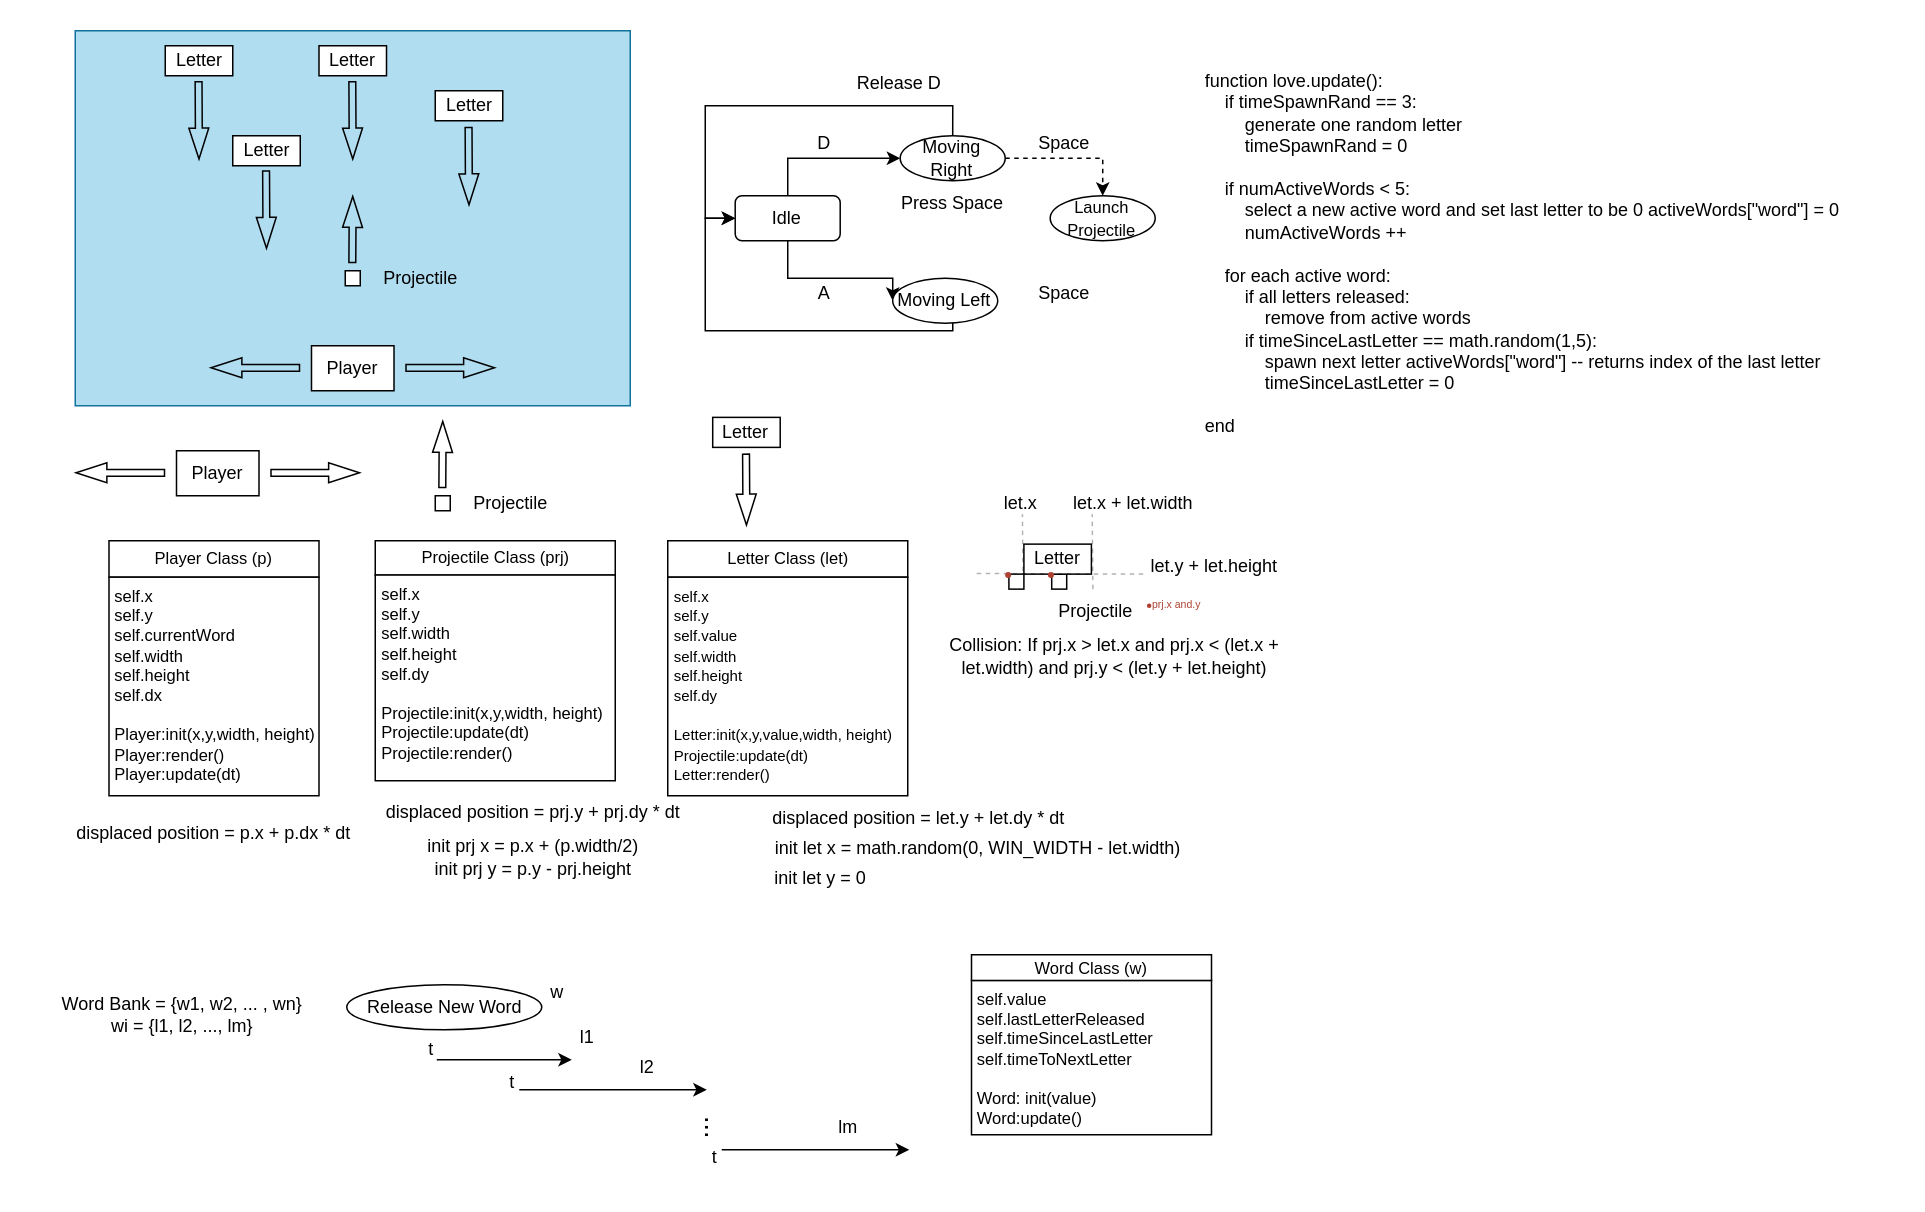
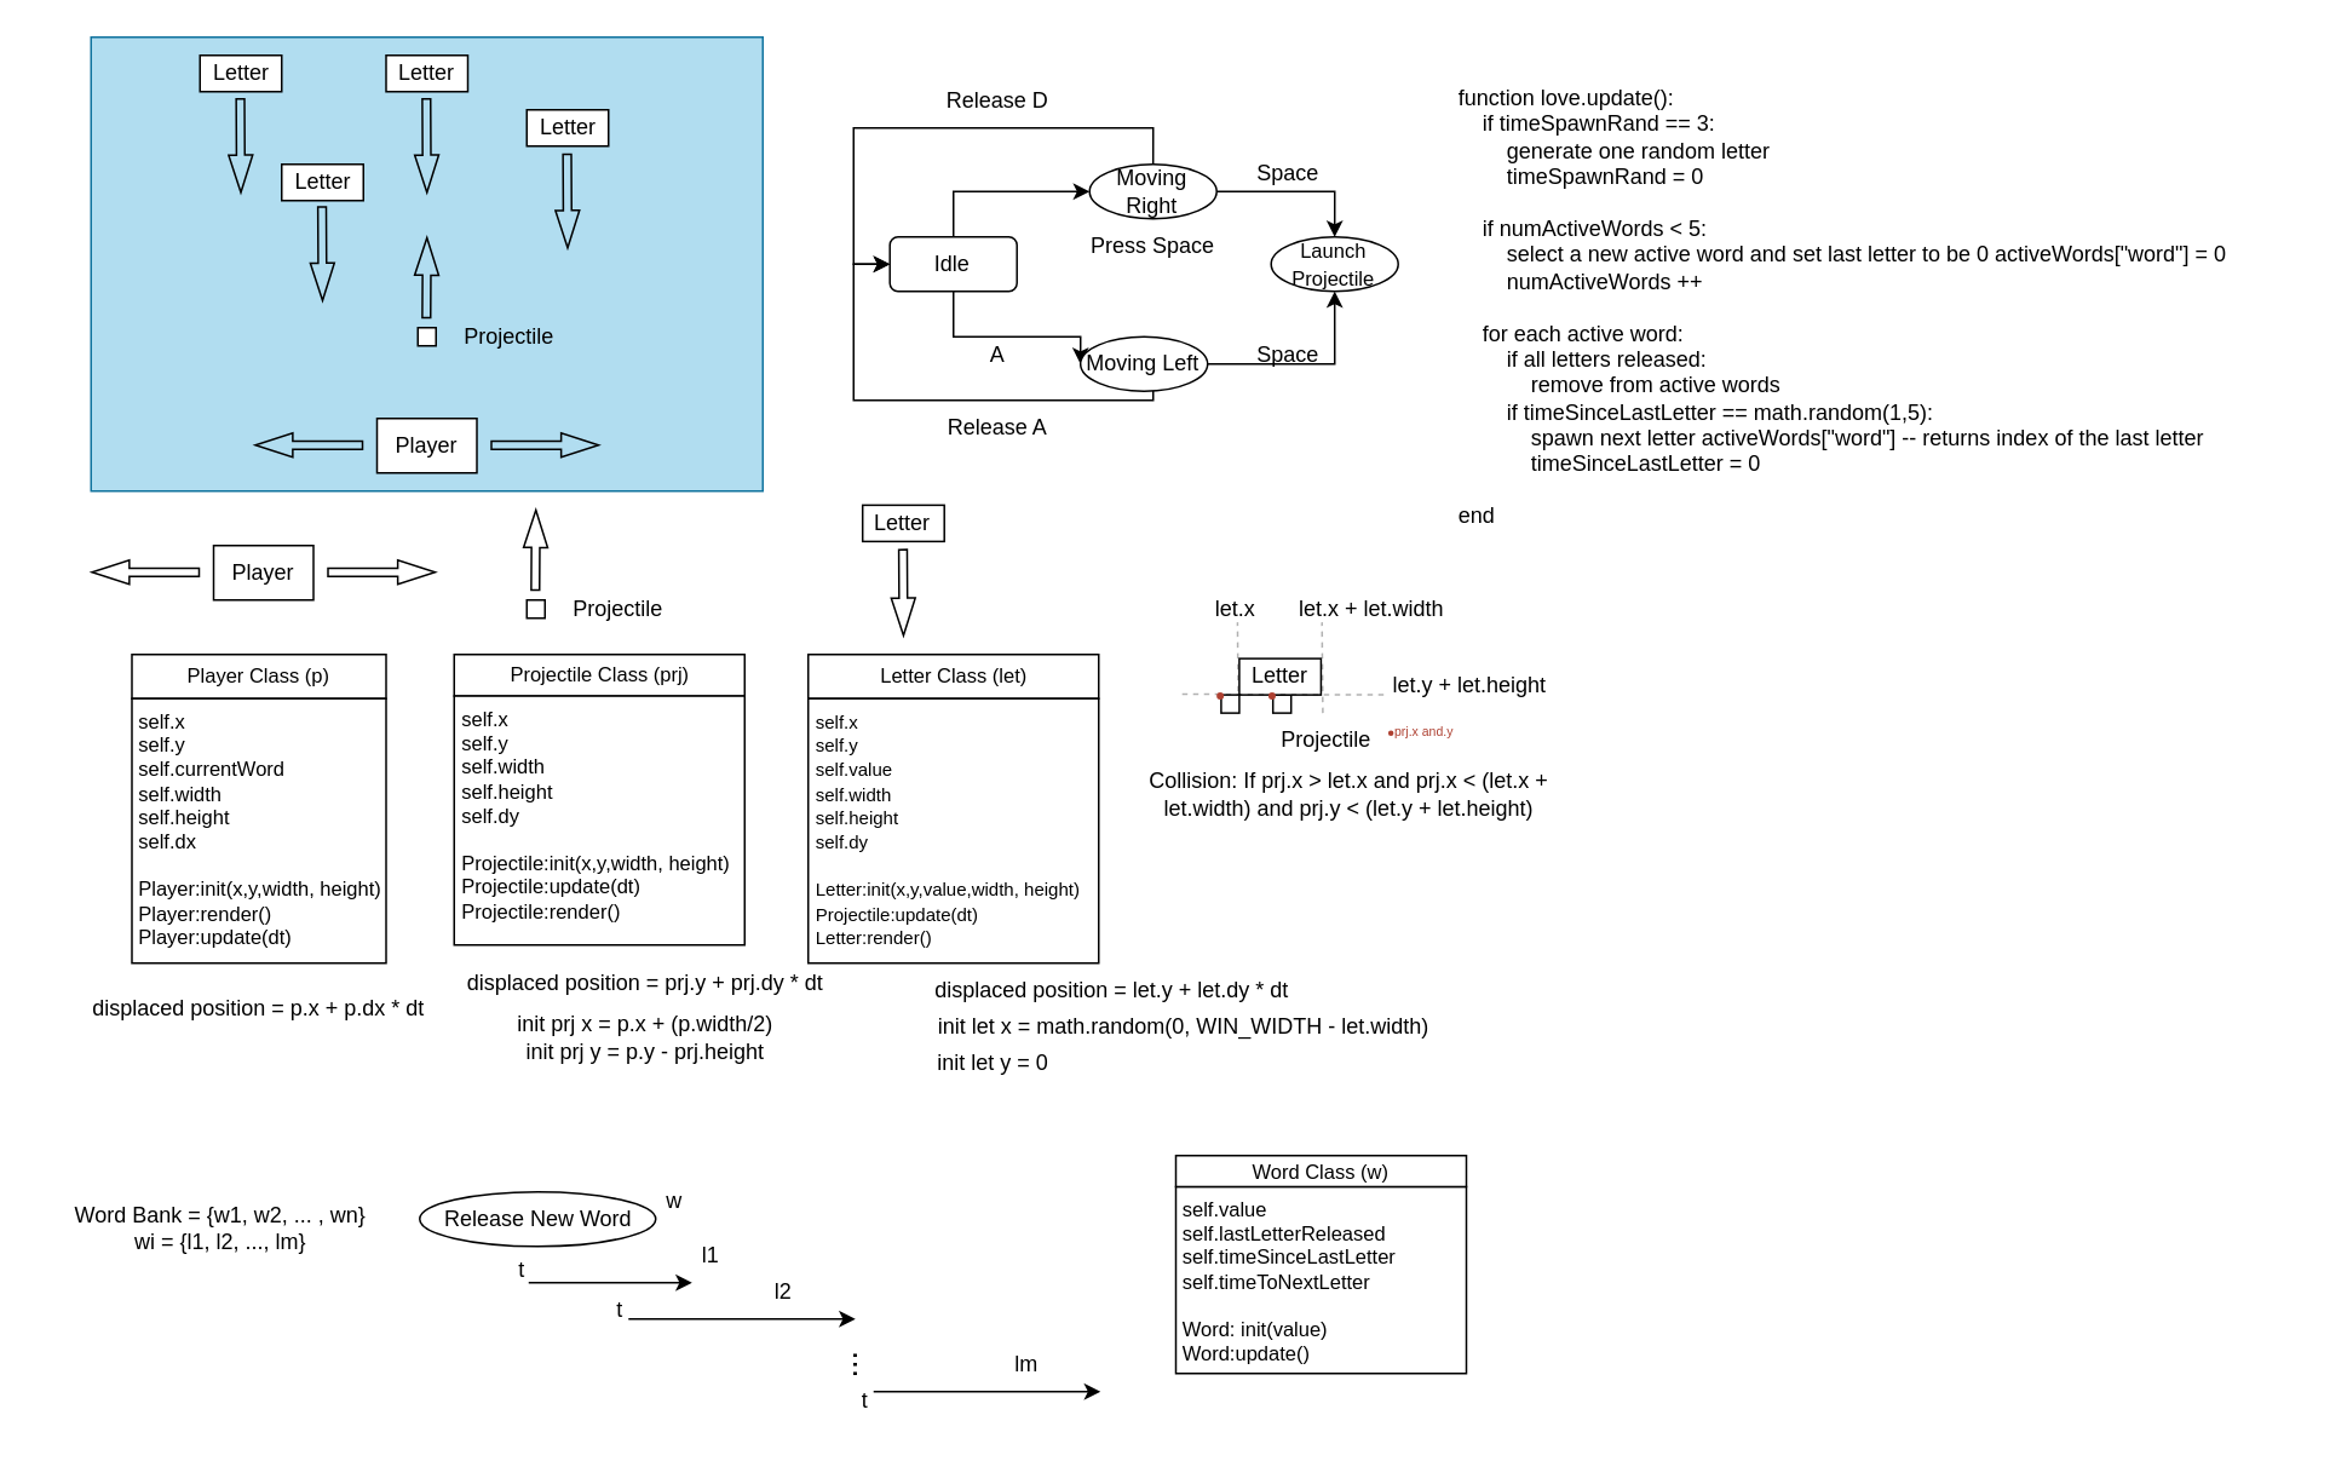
- <mxCell id="33" value="Release D" style="text;html=1;strokeColor=none;fillColor=none;align=center;verticalAlign=middle;whiteSpace=wrap;rounded=0;" parent="1" vertex="1"><mxGeometry x="569.47" y="40" width="60" height="30" as="geometry" /></mxCell>
+ <mxCell id="33" value="Release D" style="text;html=1;strokeColor=none;fillColor=none;align=center;verticalAlign=middle;whiteSpace=wrap;rounded=0;" parent="1" vertex="1"><mxGeometry x="519.47" y="40" width="60" height="30" as="geometry" /></mxCell>
- <mxCell id="28" value="D" style="text;html=1;strokeColor=none;fillColor=none;align=center;verticalAlign=middle;whiteSpace=wrap;rounded=0;" parent="1" vertex="1"><mxGeometry x="519.47" y="80" width="60" height="30" as="geometry" /></mxCell>
- <mxCell id="21" style="edgeStyle=orthogonalEdgeStyle;rounded=0;orthogonalLoop=1;jettySize=auto;html=1;entryX=0.5;entryY=0;entryDx=0;entryDy=0;dashed=1;" parent="1" source="23" target="27" edge="1"><mxGeometry relative="1" as="geometry" /></mxCell>
+ <mxCell id="21" style="edgeStyle=orthogonalEdgeStyle;rounded=0;orthogonalLoop=1;jettySize=auto;html=1;entryX=0.5;entryY=0;entryDx=0;entryDy=0;" parent="1" source="23" target="27" edge="1"><mxGeometry relative="1" as="geometry" /></mxCell>
+ <mxCell id="24" style="edgeStyle=orthogonalEdgeStyle;rounded=0;orthogonalLoop=1;jettySize=auto;html=1;entryX=0.5;entryY=1;entryDx=0;entryDy=0;" parent="1" source="26" target="27" edge="1"><mxGeometry relative="1" as="geometry" /></mxCell>
+ <mxCell id="34" value="Release A" style="text;html=1;strokeColor=none;fillColor=none;align=center;verticalAlign=middle;whiteSpace=wrap;rounded=0;" parent="1" vertex="1"><mxGeometry x="519.47" y="220" width="60" height="30" as="geometry" /></mxCell>
